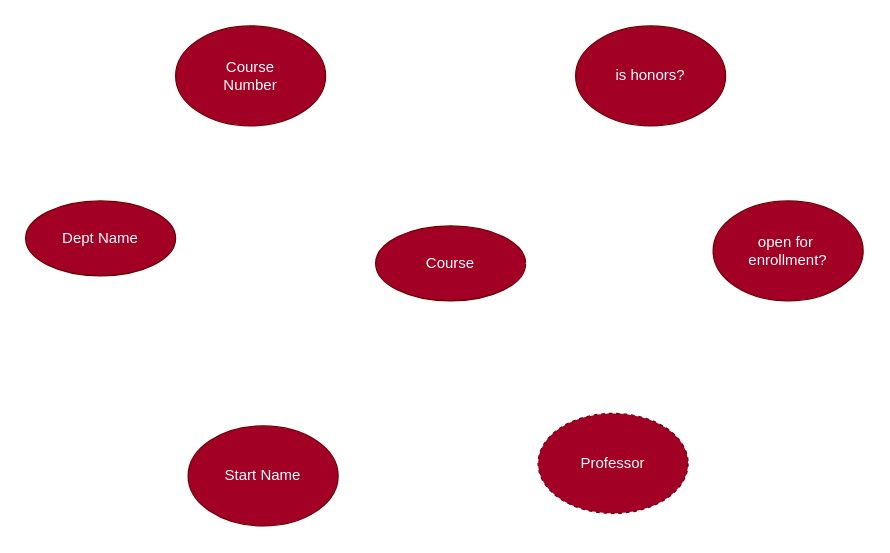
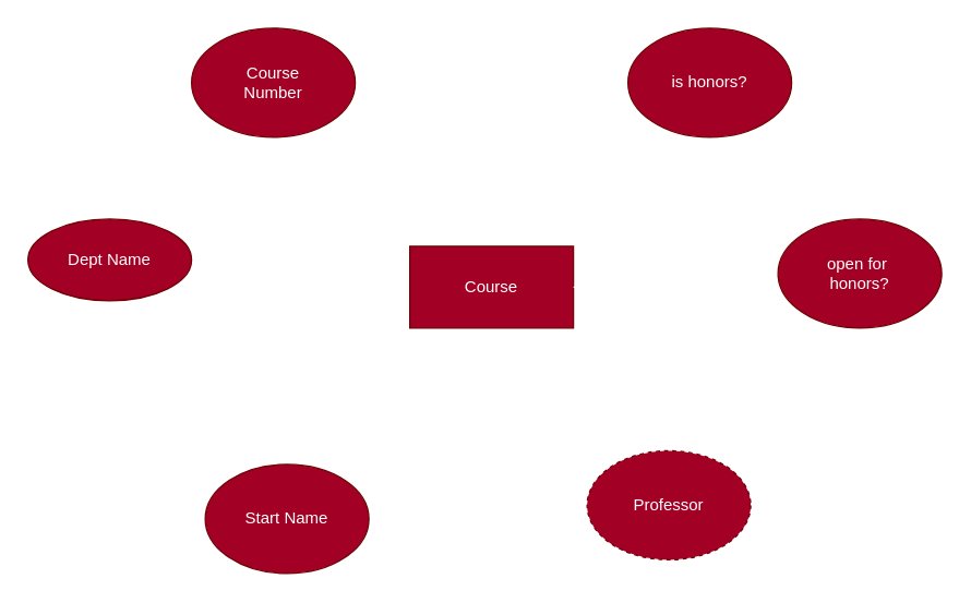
- <mxCell id="3" style="edgeStyle=none;html=1;entryX=0.192;entryY=-0.033;entryDx=0;entryDy=0;entryPerimeter=0;endArrow=none;endFill=0;fillColor=#a20025;strokeColor=#FFFFFF;" edge="1" parent="1" source="4" target="2"><mxGeometry relative="1" as="geometry" /></mxCell>
+ <mxCell id="3" style="edgeStyle=none;html=1;entryX=0.192;entryY=-0.033;entryDx=0;entryDy=0;entryPerimeter=0;endArrow=none;endFill=0;fillColor=#a20025;strokeColor=#FFFFFF;dashed=1;" edge="1" parent="1" source="4" target="2"><mxGeometry relative="1" as="geometry" /></mxCell>
- <mxCell id="8" value="open for&amp;nbsp;&lt;br&gt;enrollment?" style="ellipse;whiteSpace=wrap;html=1;fillColor=#a20025;fontColor=#ffffff;strokeColor=#6F0000;" vertex="1" parent="1"><mxGeometry x="570" y="160" width="120" height="80" as="geometry" /></mxCell>
+ <mxCell id="8" value="open for&amp;nbsp;&lt;br&gt;honors?" style="ellipse;whiteSpace=wrap;html=1;fillColor=#a20025;fontColor=#ffffff;strokeColor=#6F0000;" vertex="1" parent="1"><mxGeometry x="570" y="160" width="120" height="80" as="geometry" /></mxCell>
- <mxCell id="2" value="Course" style="ellipse;whiteSpace=wrap;html=1;fillColor=#a20025;fontColor=#ffffff;strokeColor=#6F0000;" vertex="1" parent="1"><mxGeometry x="300" y="180" width="120" height="60" as="geometry" /></mxCell>
+ <mxCell id="2" value="Course" style="rounded=0;whiteSpace=wrap;html=1;fillColor=#a20025;fontColor=#ffffff;strokeColor=#6F0000;" vertex="1" parent="1"><mxGeometry x="300" y="180" width="120" height="60" as="geometry" /></mxCell>
